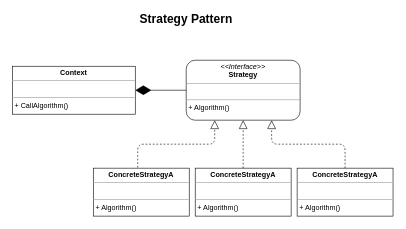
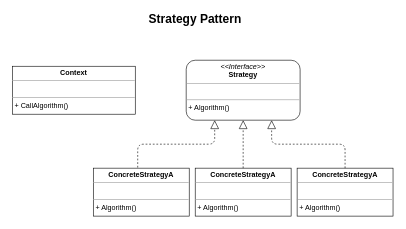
- <mxCell id="11" value="&lt;b&gt;&lt;font style=&quot;font-size: 20px&quot;&gt;Strategy Pattern&lt;/font&gt;&lt;/b&gt;" style="text;html=1;strokeColor=none;fillColor=none;align=center;verticalAlign=middle;whiteSpace=wrap;rounded=0;startSize=26;" vertex="1" parent="1"><mxGeometry x="165" y="20" width="290" height="20" as="geometry" /></mxCell>
+ <mxCell id="11" value="&lt;b&gt;&lt;font style=&quot;font-size: 20px&quot;&gt;Strategy Pattern&lt;/font&gt;&lt;/b&gt;" style="text;html=1;strokeColor=none;fillColor=none;align=center;verticalAlign=middle;whiteSpace=wrap;rounded=0;startSize=26;" vertex="1" parent="1"><mxGeometry x="180" y="20" width="290" height="20" as="geometry" /></mxCell>
- <mxCell id="10" value="" style="endArrow=diamondThin;endFill=1;endSize=24;html=1;entryX=1;entryY=0.5;entryDx=0;entryDy=0;exitX=0;exitY=0.5;exitDx=0;exitDy=0;" edge="1" parent="1" source="2" target="9"><mxGeometry width="160" relative="1" as="geometry"><mxPoint x="210" y="360" as="sourcePoint" /><mxPoint x="370" y="360" as="targetPoint" /></mxGeometry></mxCell>
